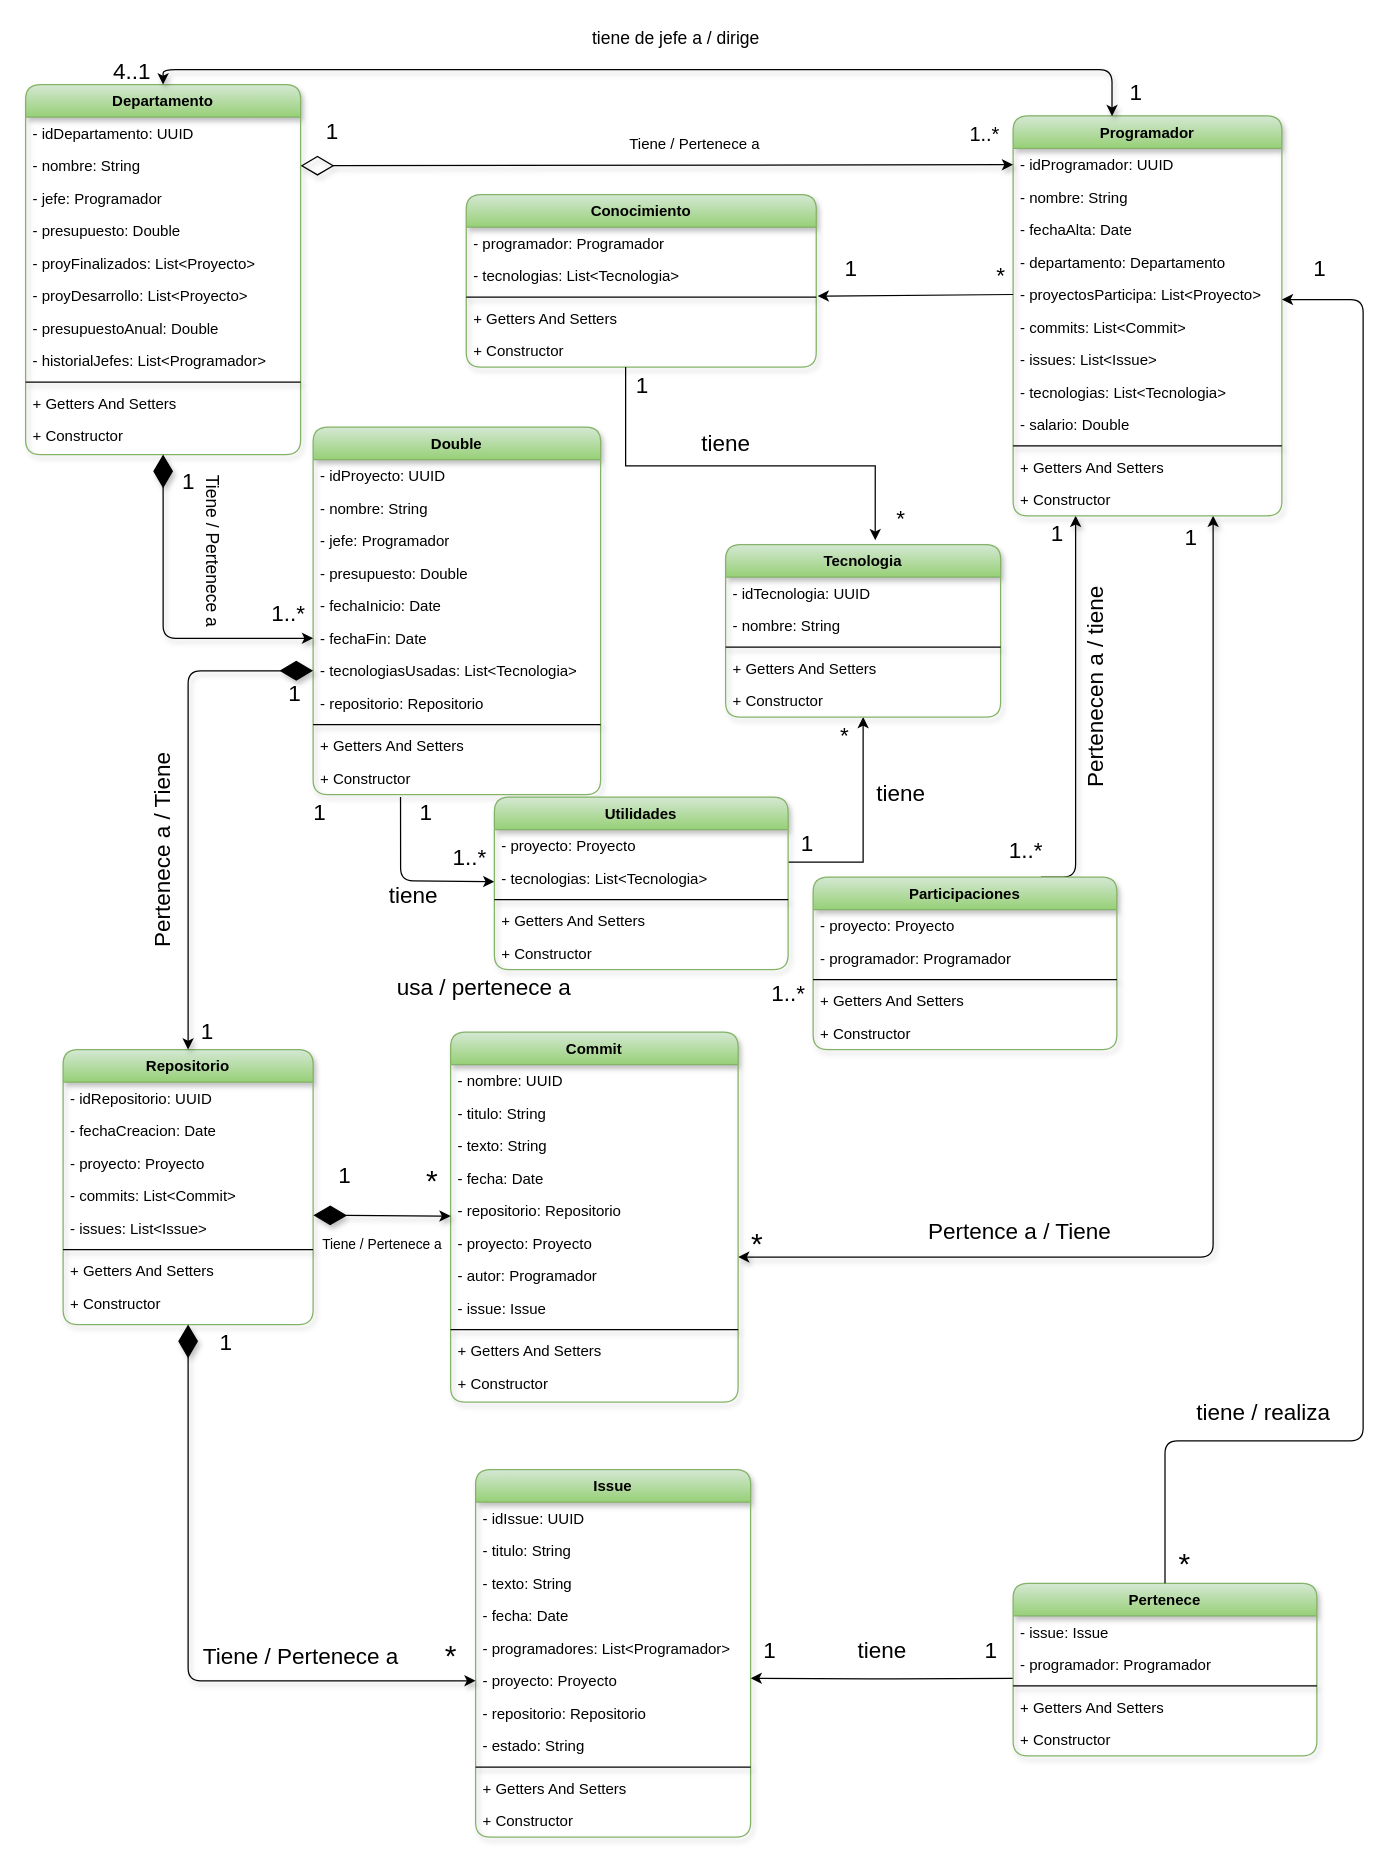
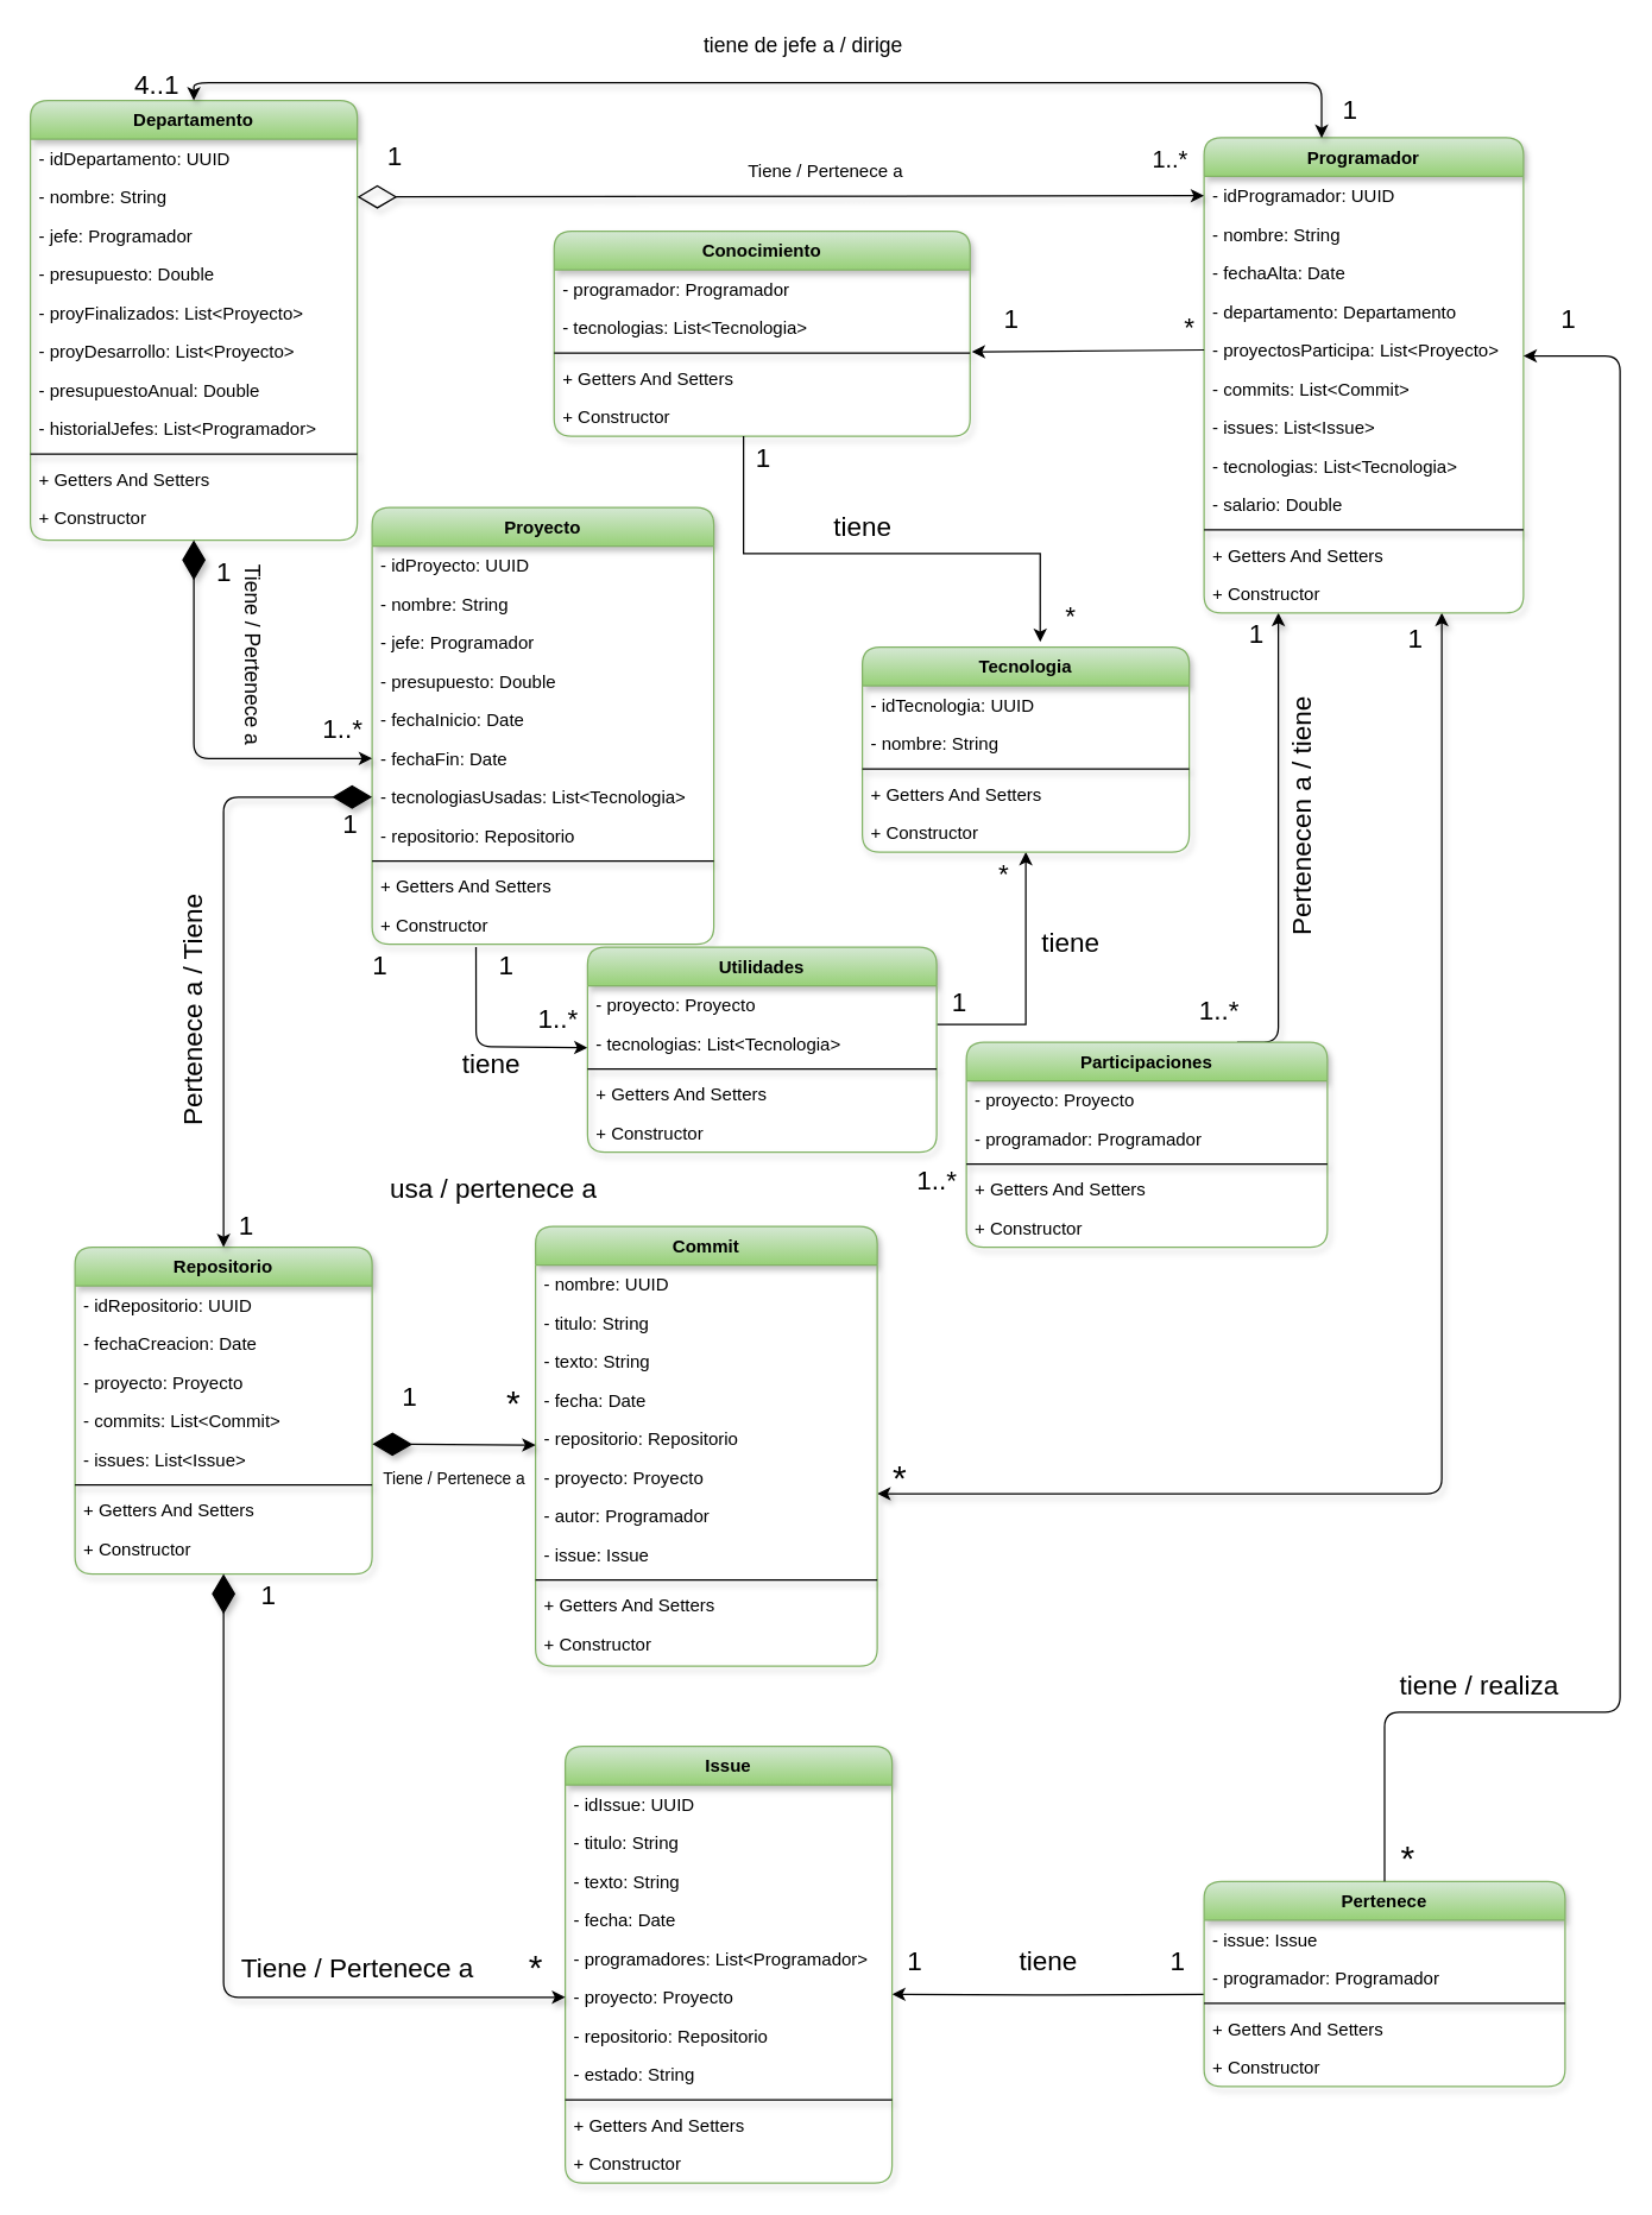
- <mxCell id="14" value="Double" style="swimlane;fontStyle=1;align=center;verticalAlign=top;childLayout=stackLayout;horizontal=1;startSize=26;horizontalStack=0;resizeParent=1;resizeParentMax=0;resizeLast=0;collapsible=1;marginBottom=0;fillColor=#d5e8d4;strokeColor=#82b366;gradientColor=#97d077;rounded=1;shadow=1;" parent="1" vertex="1"><mxGeometry x="250" y="341" width="230" height="294" as="geometry" /></mxCell>
+ <mxCell id="14" value="Proyecto" style="swimlane;fontStyle=1;align=center;verticalAlign=top;childLayout=stackLayout;horizontal=1;startSize=26;horizontalStack=0;resizeParent=1;resizeParentMax=0;resizeLast=0;collapsible=1;marginBottom=0;fillColor=#d5e8d4;strokeColor=#82b366;gradientColor=#97d077;rounded=1;shadow=1;" parent="1" vertex="1"><mxGeometry x="250" y="341" width="230" height="294" as="geometry" /></mxCell>
- <mxCell id="98" value="&lt;font style=&quot;font-size: 18px&quot;&gt;usa / pertenece a&amp;nbsp; &lt;br&gt;&lt;/font&gt;" style="text;html=1;align=center;verticalAlign=middle;resizable=0;points=[];autosize=1;strokeColor=none;fillColor=none;fontSize=18;shadow=1;" parent="1" vertex="1"><mxGeometry x="309" y="775" width="160" height="30" as="geometry" /></mxCell>
+ <mxCell id="98" value="&lt;font style=&quot;font-size: 18px&quot;&gt;usa / pertenece a&amp;nbsp; &lt;br&gt;&lt;/font&gt;" style="text;html=1;align=center;verticalAlign=middle;resizable=0;points=[];autosize=1;strokeColor=none;fillColor=none;fontSize=18;shadow=1;" parent="1" vertex="1"><mxGeometry x="254" y="785" width="160" height="30" as="geometry" /></mxCell>
- <mxCell id="88" value="&lt;font style=&quot;font-size: 18px&quot;&gt;Pertence a / Tiene&lt;/font&gt;" style="text;html=1;align=center;verticalAlign=middle;resizable=0;points=[];autosize=1;strokeColor=none;fillColor=none;rounded=1;shadow=1;" parent="1" vertex="1"><mxGeometry x="735" y="975" width="160" height="20" as="geometry" /></mxCell>
- <mxCell id="155" value="tiene / realiza" style="text;html=1;align=center;verticalAlign=middle;resizable=0;points=[];autosize=1;strokeColor=none;fillColor=none;fontSize=18;" parent="1" vertex="1"><mxGeometry x="950" y="1115" width="120" height="30" as="geometry" /></mxCell>
+ <mxCell id="155" value="tiene / realiza" style="text;html=1;align=center;verticalAlign=middle;resizable=0;points=[];autosize=1;strokeColor=none;fillColor=none;fontSize=18;" parent="1" vertex="1"><mxGeometry x="935" y="1120" width="120" height="30" as="geometry" /></mxCell>
